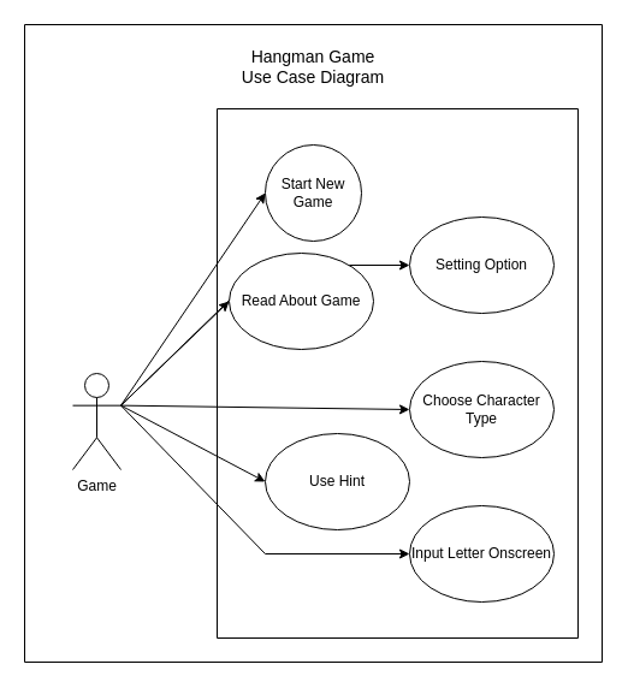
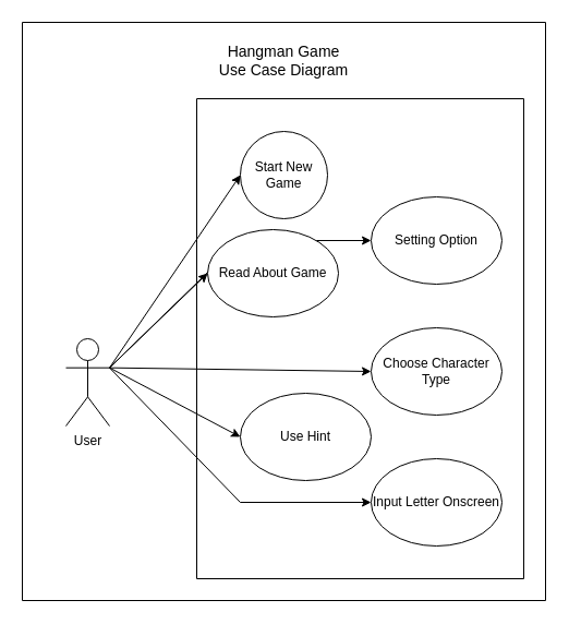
- <mxCell id="8" value="Game" style="shape=umlActor;verticalLabelPosition=bottom;verticalAlign=top;html=1;outlineConnect=0;" parent="1" vertex="1"><mxGeometry x="60" y="310" width="40" height="80" as="geometry" /></mxCell>
+ <mxCell id="8" value="User" style="shape=umlActor;verticalLabelPosition=bottom;verticalAlign=top;html=1;outlineConnect=0;" parent="1" vertex="1"><mxGeometry x="60" y="310" width="40" height="80" as="geometry" /></mxCell>
